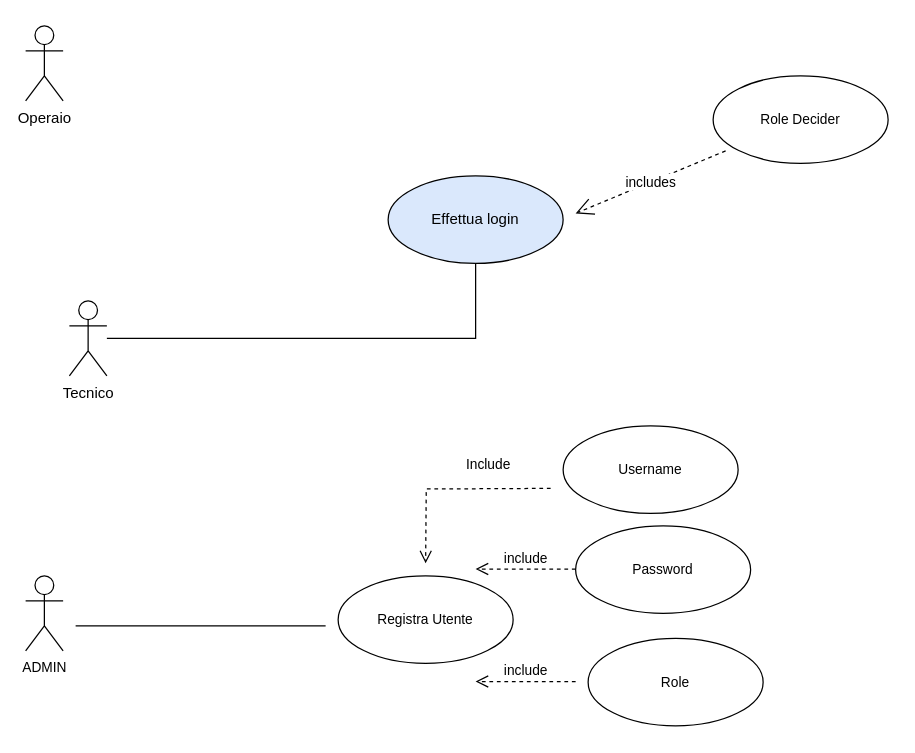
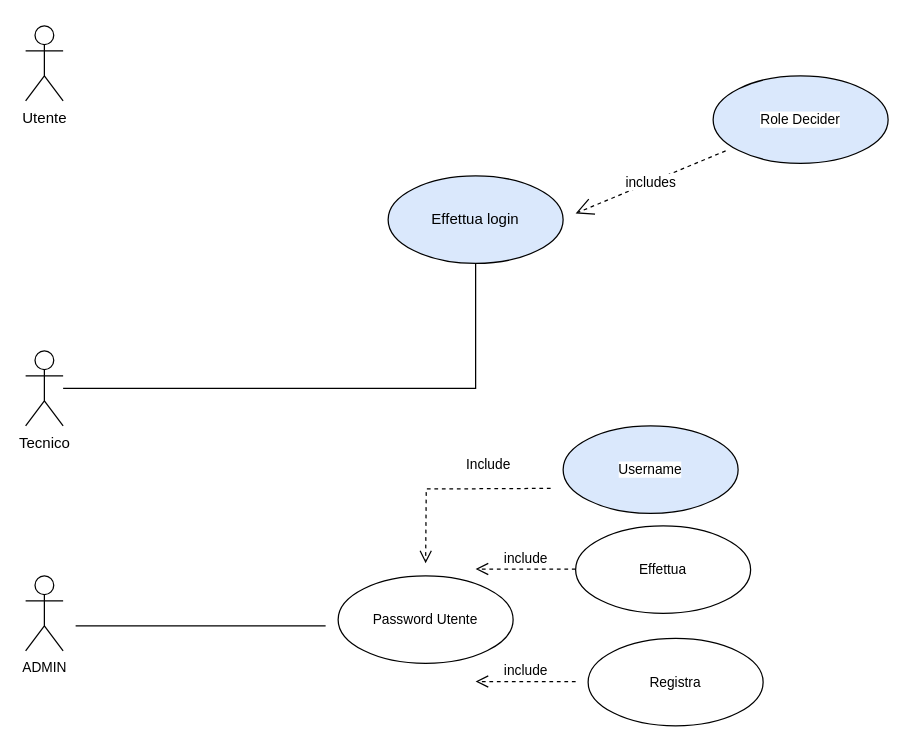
- <mxCell id="2" value="Operaio" style="shape=umlActor;verticalLabelPosition=bottom;verticalAlign=top;html=1;outlineConnect=0;" parent="1" vertex="1"><mxGeometry x="20" y="20" width="30" height="60" as="geometry" /></mxCell>
+ <mxCell id="2" value="Utente" style="shape=umlActor;verticalLabelPosition=bottom;verticalAlign=top;html=1;outlineConnect=0;" parent="1" vertex="1"><mxGeometry x="20" y="20" width="30" height="60" as="geometry" /></mxCell>
- <mxCell id="7" value="Role Decider" style="ellipse;whiteSpace=wrap;html=1;fontFamily=Helvetica;fontSize=11;fontColor=default;labelBackgroundColor=default;" parent="1" vertex="1"><mxGeometry x="570" y="60" width="140" height="70" as="geometry" /></mxCell>
+ <mxCell id="7" value="Role Decider" style="ellipse;whiteSpace=wrap;html=1;fontFamily=Helvetica;fontSize=11;fontColor=default;labelBackgroundColor=default;fillColor=#dae8fc;" parent="1" vertex="1"><mxGeometry x="570" y="60" width="140" height="70" as="geometry" /></mxCell>
- <mxCell id="6" value="&lt;div&gt;&lt;span style=&quot;background-color: initial;&quot;&gt;Tecnico&lt;/span&gt;&lt;/div&gt;" style="shape=umlActor;verticalLabelPosition=bottom;verticalAlign=top;html=1;outlineConnect=0;" parent="1" vertex="1"><mxGeometry x="55" y="240" width="30" height="60" as="geometry" /></mxCell>
+ <mxCell id="6" value="&lt;div&gt;&lt;span style=&quot;background-color: initial;&quot;&gt;Tecnico&lt;/span&gt;&lt;/div&gt;" style="shape=umlActor;verticalLabelPosition=bottom;verticalAlign=top;html=1;outlineConnect=0;" parent="1" vertex="1"><mxGeometry x="20" y="280" width="30" height="60" as="geometry" /></mxCell>
- <mxCell id="16" value="Username" style="ellipse;whiteSpace=wrap;html=1;fontFamily=Helvetica;fontSize=11;fontColor=default;labelBackgroundColor=default;" parent="1" vertex="1"><mxGeometry x="450" y="340" width="140" height="70" as="geometry" /></mxCell>
+ <mxCell id="16" value="Username" style="ellipse;whiteSpace=wrap;html=1;fontFamily=Helvetica;fontSize=11;fontColor=default;labelBackgroundColor=default;fillColor=#dae8fc;" parent="1" vertex="1"><mxGeometry x="450" y="340" width="140" height="70" as="geometry" /></mxCell>
- <mxCell id="15" value="Password" style="ellipse;whiteSpace=wrap;html=1;fontFamily=Helvetica;fontSize=11;fontColor=default;labelBackgroundColor=default;" parent="1" vertex="1"><mxGeometry x="460" y="420" width="140" height="70" as="geometry" /></mxCell>
+ <mxCell id="15" value="Effettua" style="ellipse;whiteSpace=wrap;html=1;fontFamily=Helvetica;fontSize=11;fontColor=default;labelBackgroundColor=default;" parent="1" vertex="1"><mxGeometry x="460" y="420" width="140" height="70" as="geometry" /></mxCell>
- <mxCell id="10" value="Registra Utente" style="ellipse;whiteSpace=wrap;html=1;fontFamily=Helvetica;fontSize=11;fontColor=default;labelBackgroundColor=default;" parent="1" vertex="1"><mxGeometry x="270" y="460" width="140" height="70" as="geometry" /></mxCell>
+ <mxCell id="10" value="Password Utente" style="ellipse;whiteSpace=wrap;html=1;fontFamily=Helvetica;fontSize=11;fontColor=default;labelBackgroundColor=default;" parent="1" vertex="1"><mxGeometry x="270" y="460" width="140" height="70" as="geometry" /></mxCell>
- <mxCell id="14" value="Role" style="ellipse;whiteSpace=wrap;html=1;fontFamily=Helvetica;fontSize=11;fontColor=default;labelBackgroundColor=default;" parent="1" vertex="1"><mxGeometry x="470" y="510" width="140" height="70" as="geometry" /></mxCell>
+ <mxCell id="14" value="Registra" style="ellipse;whiteSpace=wrap;html=1;fontFamily=Helvetica;fontSize=11;fontColor=default;labelBackgroundColor=default;" parent="1" vertex="1"><mxGeometry x="470" y="510" width="140" height="70" as="geometry" /></mxCell>
